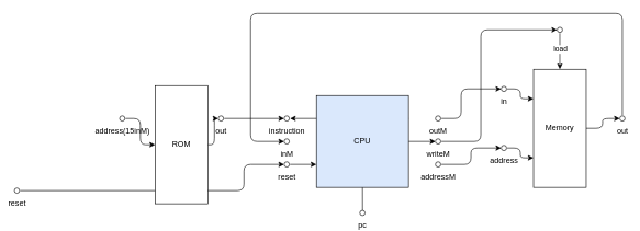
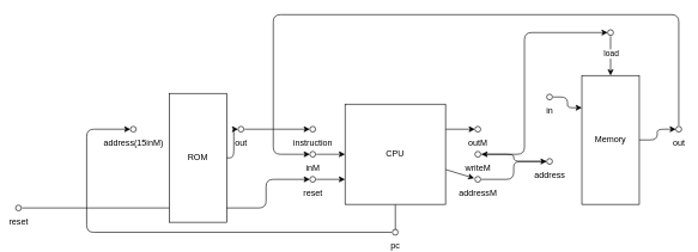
- <mxCell id="13" style="edgeStyle=orthogonalEdgeStyle;html=1;entryX=0.1;entryY=0.5;entryDx=0;entryDy=0;entryPerimeter=0;" edge="1" parent="1" source="14" target="24"><mxGeometry relative="1" as="geometry"><Array as="points"><mxPoint x="700" y="180" /><mxPoint x="700" y="135" /></Array></mxGeometry></mxCell>
- <mxCell id="4" style="edgeStyle=none;html=1;exitX=1;exitY=0.25;exitDx=0;exitDy=0;" edge="1" parent="1" source="7" target="8"><mxGeometry relative="1" as="geometry" /></mxCell>
+ <mxCell id="4" style="edgeStyle=none;html=1;exitX=1;exitY=0.25;exitDx=0;exitDy=0;entryX=0.1;entryY=0.5;entryDx=0;entryDy=0;entryPerimeter=0;" edge="1" parent="1" source="7" target="14"><mxGeometry relative="1" as="geometry" /></mxCell>
+ <mxCell id="9" style="edgeStyle=none;html=1;entryX=0;entryY=0.5;entryDx=0;entryDy=0;" edge="1" parent="1" source="10" target="7"><mxGeometry relative="1" as="geometry" /></mxCell>
- <mxCell id="7" value="CPU" style="whiteSpace=wrap;html=1;aspect=fixed;fillColor=#dae8fc;" vertex="1" parent="1"><mxGeometry x="480" y="145" width="140" height="140" as="geometry" /></mxCell>
+ <mxCell id="7" value="CPU" style="whiteSpace=wrap;html=1;aspect=fixed;" vertex="1" parent="1"><mxGeometry x="480" y="145" width="140" height="140" as="geometry" /></mxCell>
- <mxCell id="5" style="edgeStyle=none;html=1;entryX=0.1;entryY=0.5;entryDx=0;entryDy=0;entryPerimeter=0;" edge="1" parent="1" source="7" target="16"><mxGeometry relative="1" as="geometry" /></mxCell>
+ <mxCell id="5" style="edgeStyle=none;html=1;" edge="1" parent="1" source="7" target="18"><mxGeometry relative="1" as="geometry" /></mxCell>
- <mxCell id="34" style="edgeStyle=orthogonalEdgeStyle;html=1;entryX=0;entryY=0.5;entryDx=0;entryDy=0;" edge="1" parent="1" source="35" target="33"><mxGeometry relative="1" as="geometry" /></mxCell>
- <mxCell id="25" style="edgeStyle=orthogonalEdgeStyle;html=1;entryX=0;entryY=0.75;entryDx=0;entryDy=0;" edge="1" parent="1" source="26" target="22"><mxGeometry relative="1" as="geometry" /></mxCell>
+ <mxCell id="25" style="edgeStyle=orthogonalEdgeStyle;html=1;" edge="1" parent="1" source="26" target="16"><mxGeometry relative="1" as="geometry" /></mxCell>
+ <mxCell id="19" style="edgeStyle=orthogonalEdgeStyle;html=1;entryX=0.1;entryY=0.5;entryDx=0;entryDy=0;entryPerimeter=0;" edge="1" parent="1" source="20" target="35"><mxGeometry relative="1" as="geometry"><Array as="points"><mxPoint x="120" y="324" /><mxPoint x="120" y="180" /></Array></mxGeometry></mxCell>
